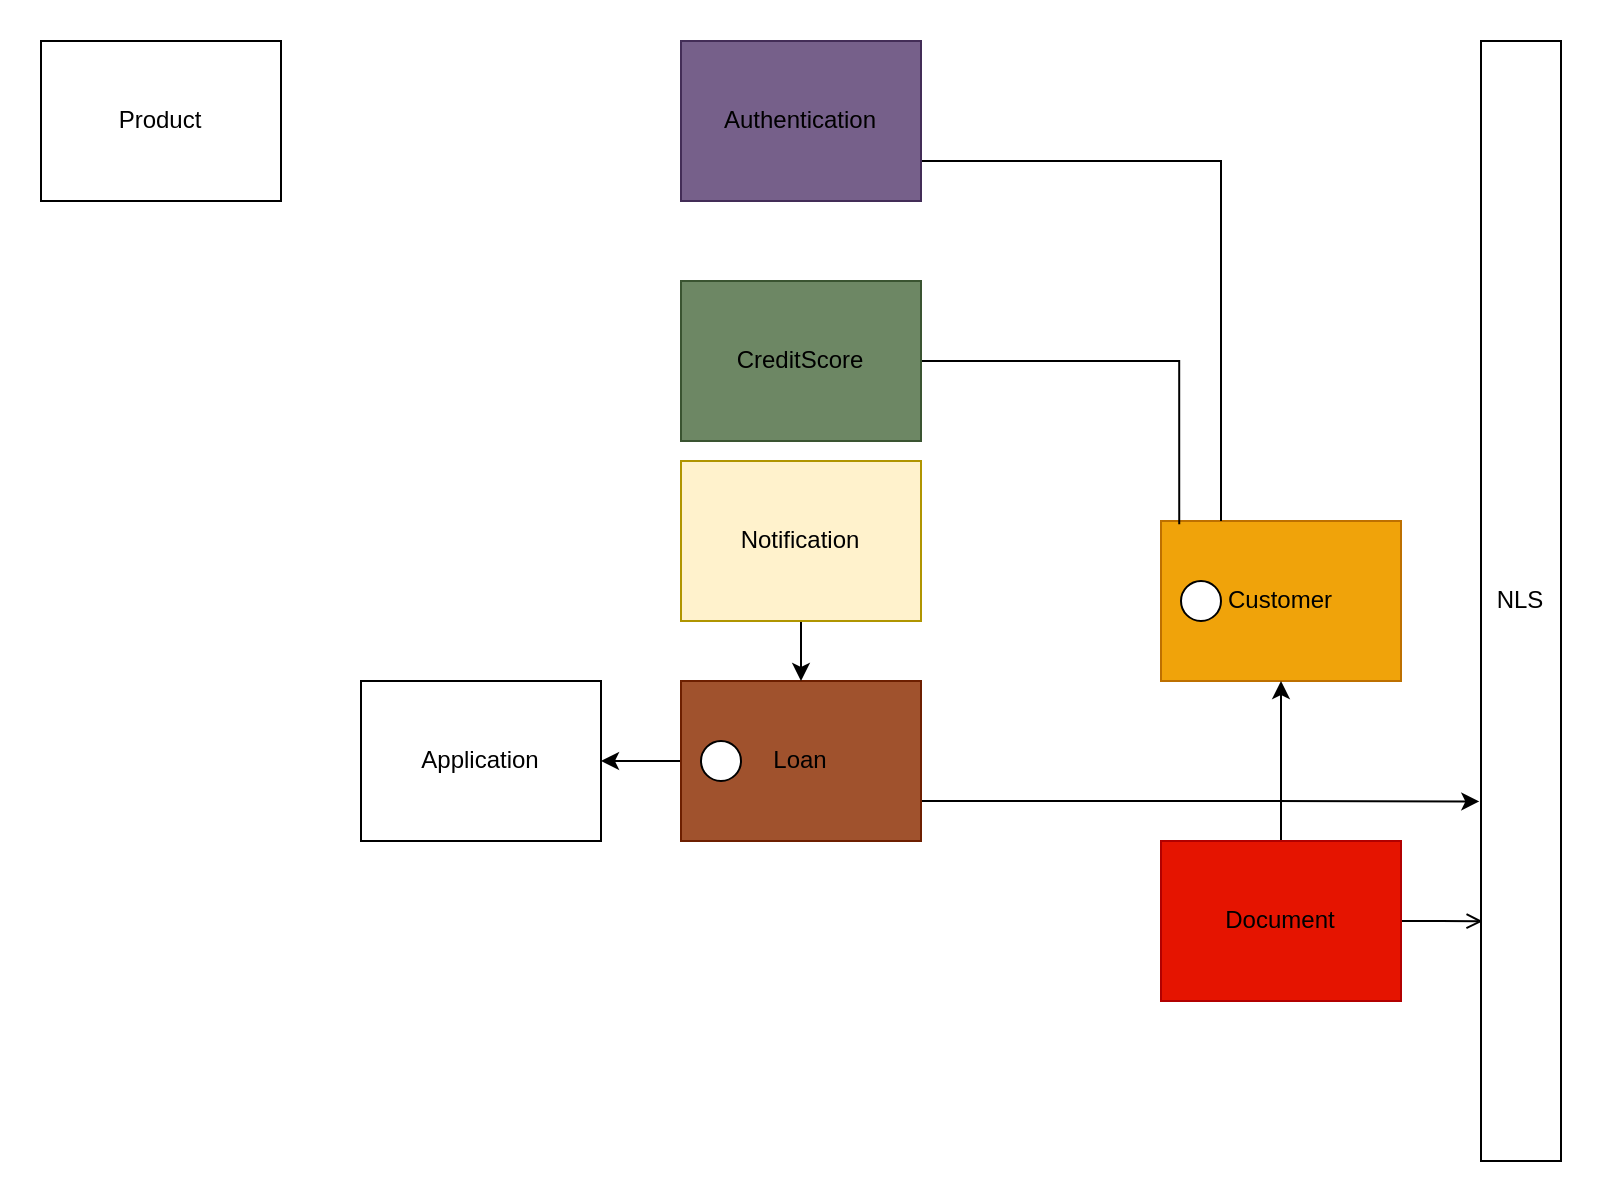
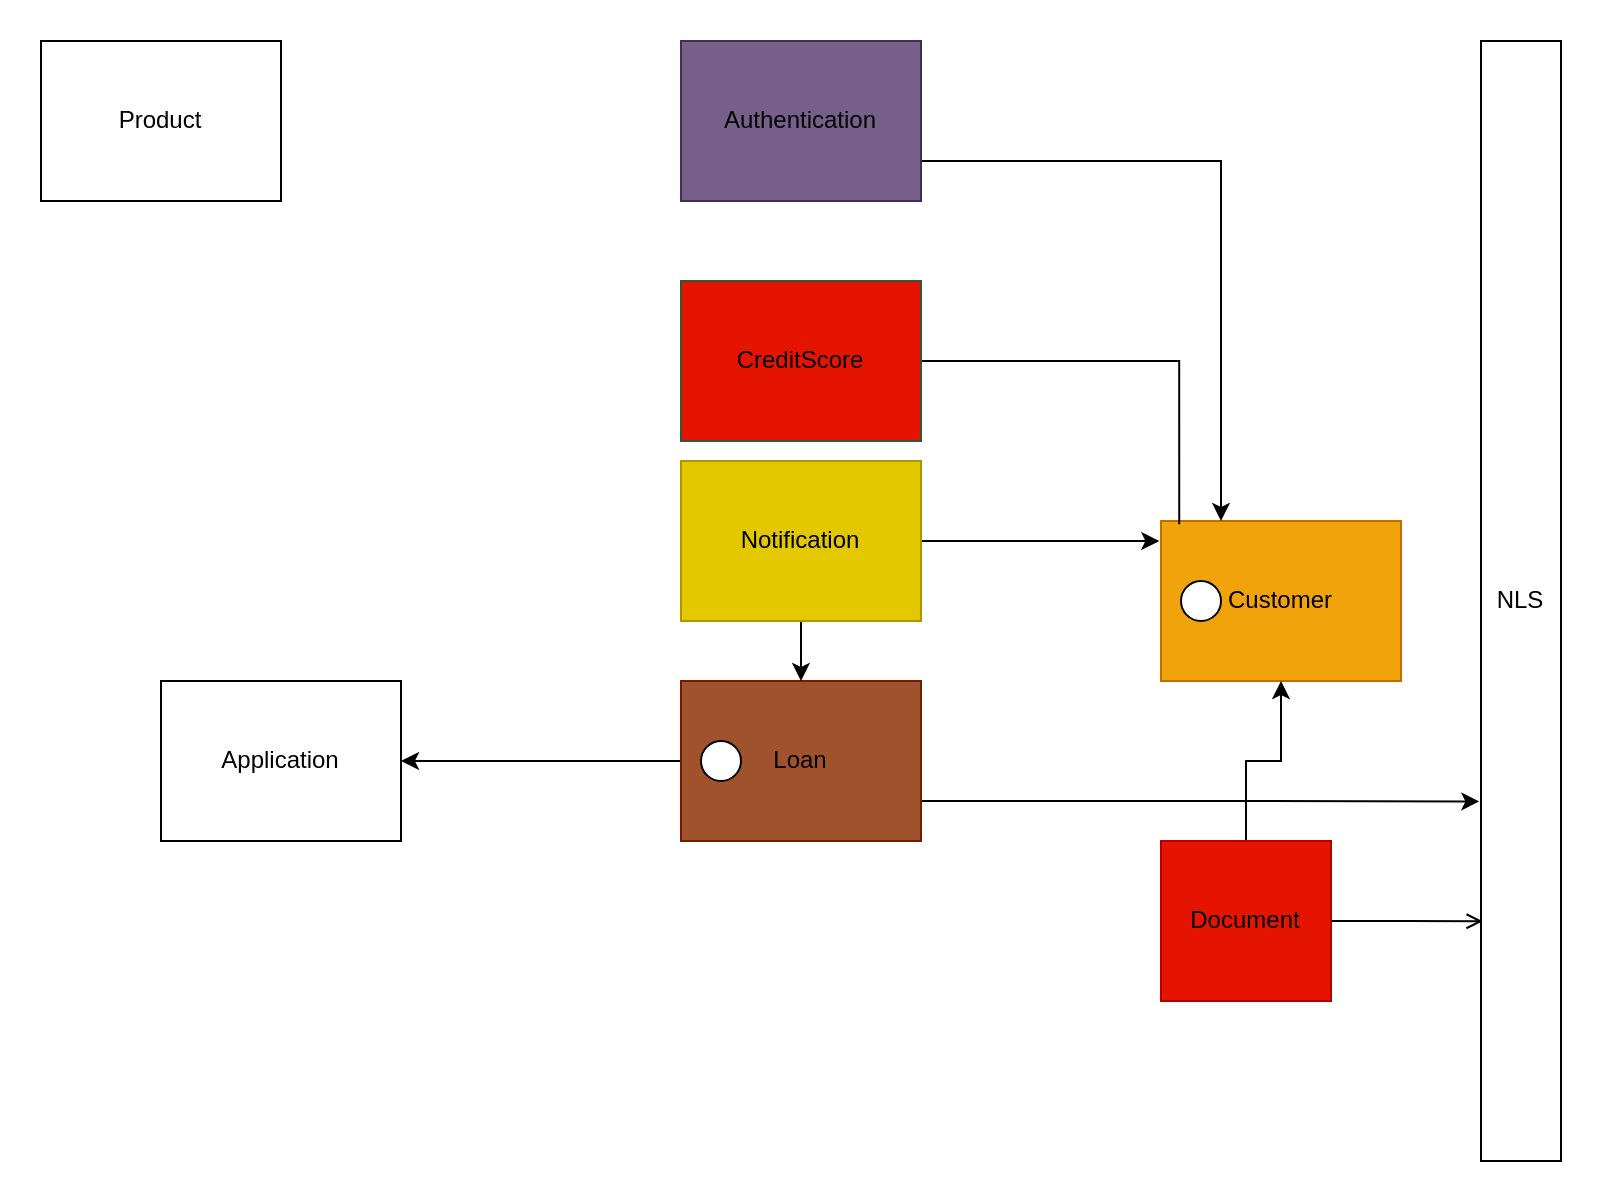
- <mxCell id="9" value="&lt;font color=&quot;#000000&quot;&gt;CreditScore&lt;/font&gt;" style="rounded=0;whiteSpace=wrap;html=1;fillColor=#6d8764;strokeColor=#3A5431;fontColor=#ffffff;" vertex="1" parent="1"><mxGeometry x="340" y="140" width="120" height="80" as="geometry" /></mxCell>
+ <mxCell id="9" value="&lt;font color=&quot;#000000&quot;&gt;CreditScore&lt;/font&gt;" style="rounded=0;whiteSpace=wrap;html=1;fillColor=#e51400;strokeColor=#3A5431;fontColor=#ffffff;" vertex="1" parent="1"><mxGeometry x="340" y="140" width="120" height="80" as="geometry" /></mxCell>
- <mxCell id="6" style="edgeStyle=orthogonalEdgeStyle;rounded=0;orthogonalLoop=1;jettySize=auto;html=1;exitX=1;exitY=0.75;exitDx=0;exitDy=0;entryX=0.25;entryY=0;entryDx=0;entryDy=0;endArrow=none;" edge="1" parent="1" source="7" target="2"><mxGeometry relative="1" as="geometry" /></mxCell>
+ <mxCell id="6" style="edgeStyle=orthogonalEdgeStyle;rounded=0;orthogonalLoop=1;jettySize=auto;html=1;exitX=1;exitY=0.75;exitDx=0;exitDy=0;entryX=0.25;entryY=0;entryDx=0;entryDy=0;" edge="1" parent="1" source="7" target="2"><mxGeometry relative="1" as="geometry" /></mxCell>
- <mxCell id="15" value="&lt;font color=&quot;#000000&quot;&gt;Notification&lt;/font&gt;" style="rounded=0;whiteSpace=wrap;html=1;fillColor=#fff2cc;strokeColor=#B09500;fontColor=#ffffff;" vertex="1" parent="1"><mxGeometry x="340" y="230" width="120" height="80" as="geometry" /></mxCell>
+ <mxCell id="15" value="&lt;font color=&quot;#000000&quot;&gt;Notification&lt;/font&gt;" style="rounded=0;whiteSpace=wrap;html=1;fillColor=#e3c800;strokeColor=#B09500;fontColor=#ffffff;" vertex="1" parent="1"><mxGeometry x="340" y="230" width="120" height="80" as="geometry" /></mxCell>
+ <mxCell id="13" style="edgeStyle=orthogonalEdgeStyle;rounded=0;orthogonalLoop=1;jettySize=auto;html=1;exitX=1;exitY=0.5;exitDx=0;exitDy=0;entryX=-0.007;entryY=0.125;entryDx=0;entryDy=0;entryPerimeter=0;" edge="1" parent="1" source="15" target="2"><mxGeometry relative="1" as="geometry" /></mxCell>
- <mxCell id="18" value="&lt;font color=&quot;#000000&quot;&gt;Application&lt;/font&gt;" style="rounded=0;whiteSpace=wrap;html=1;" vertex="1" parent="1"><mxGeometry x="180" y="340" width="120" height="80" as="geometry" /></mxCell>
+ <mxCell id="18" value="&lt;font color=&quot;#000000&quot;&gt;Application&lt;/font&gt;" style="rounded=0;whiteSpace=wrap;html=1;" vertex="1" parent="1"><mxGeometry x="80" y="340" width="120" height="80" as="geometry" /></mxCell>
- <mxCell id="12" value="&lt;font color=&quot;#000000&quot;&gt;Document&lt;/font&gt;" style="rounded=0;whiteSpace=wrap;html=1;fillColor=#e51400;strokeColor=#B20000;fontColor=#ffffff;" vertex="1" parent="1"><mxGeometry x="580" y="420" width="120" height="80" as="geometry" /></mxCell>
+ <mxCell id="12" value="&lt;font color=&quot;#000000&quot;&gt;Document&lt;/font&gt;" style="rounded=0;whiteSpace=wrap;html=1;fillColor=#e51400;strokeColor=#B20000;fontColor=#ffffff;" vertex="1" parent="1"><mxGeometry x="580" y="420" width="85" height="80" as="geometry" /></mxCell>
